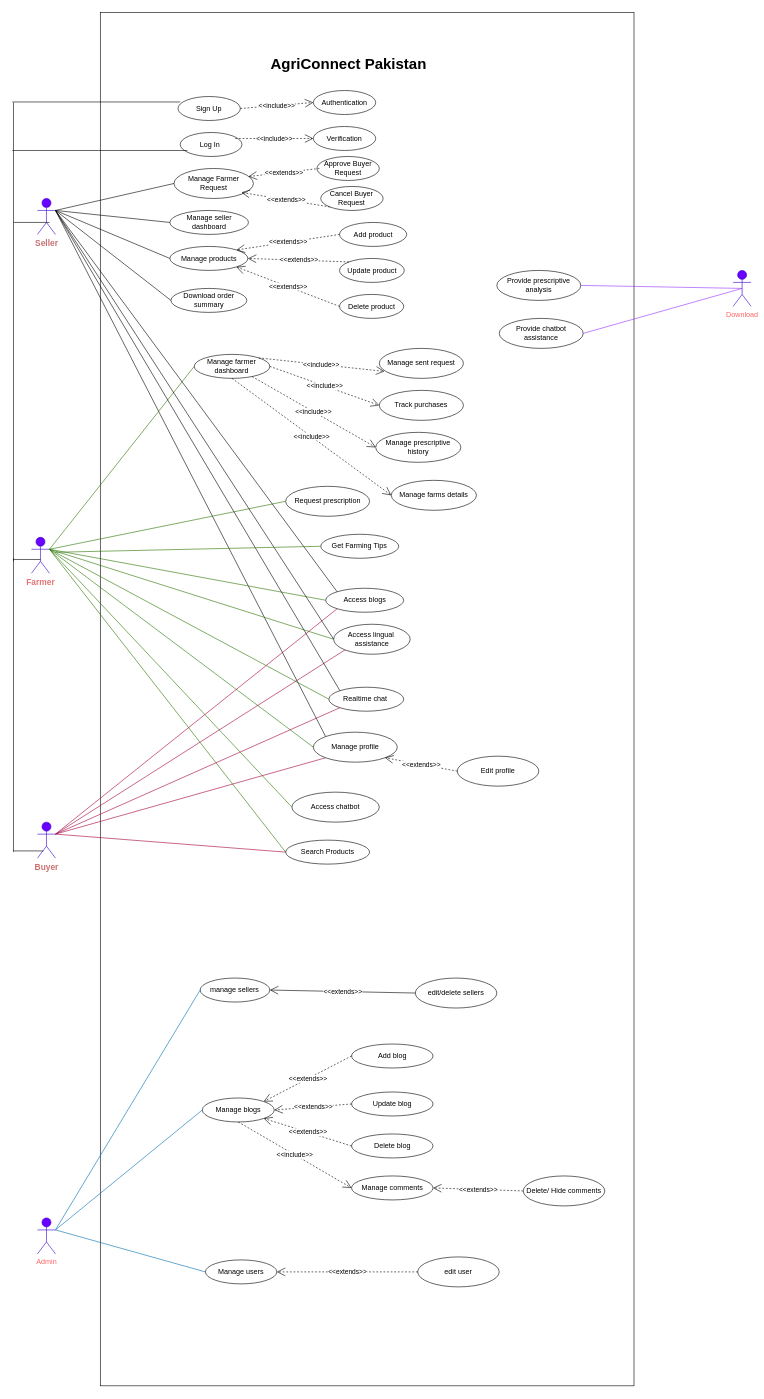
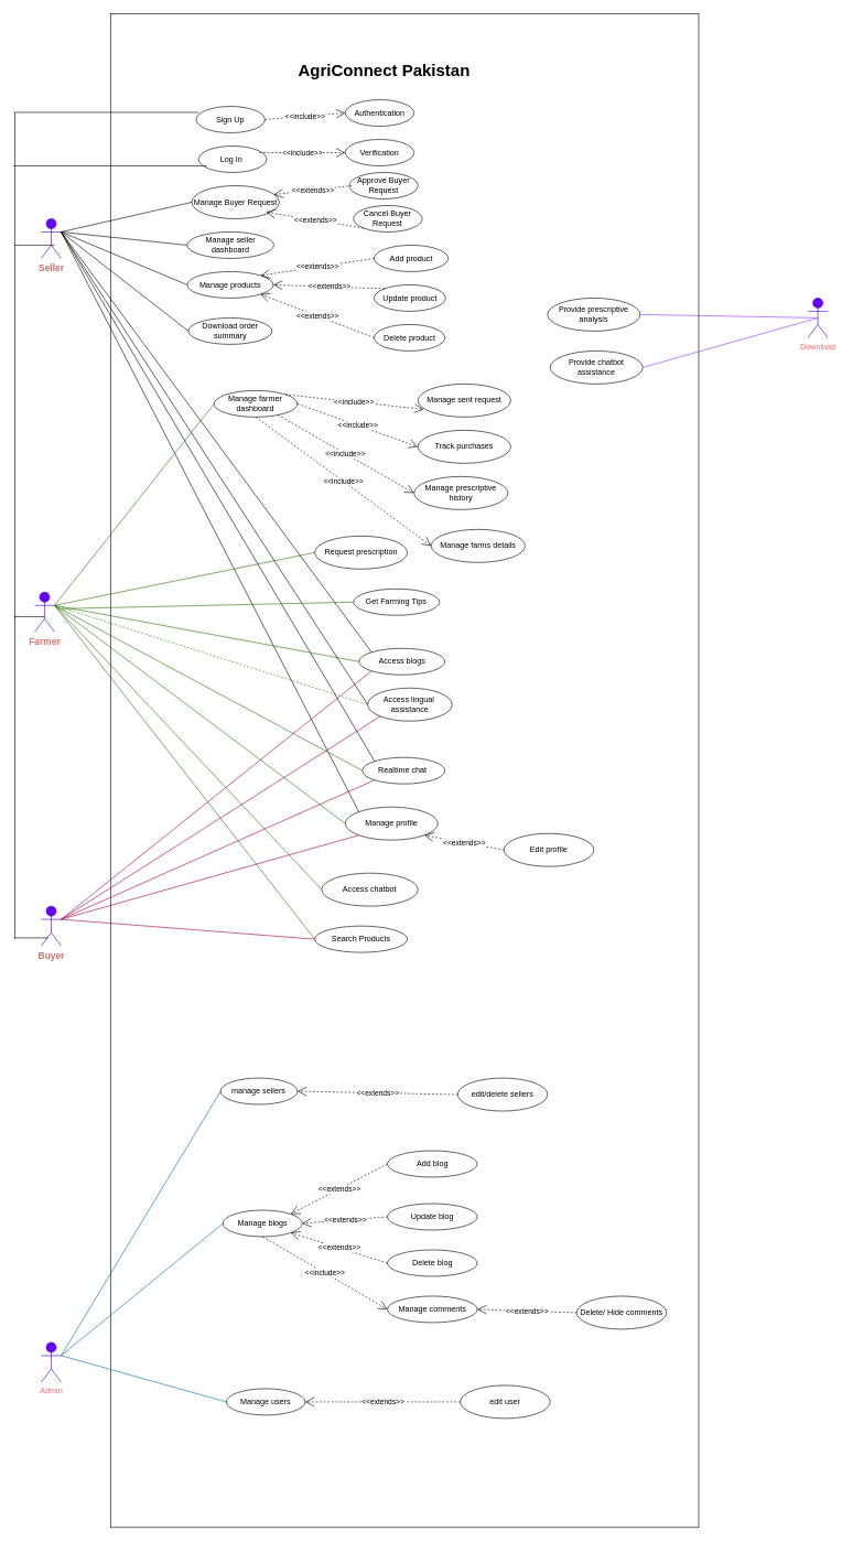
- <mxCell id="24" value="Manage Farmer Request" style="ellipse;whiteSpace=wrap;html=1;" parent="1" vertex="1"><mxGeometry x="289.72" y="280" width="132.28" height="50" as="geometry" /></mxCell>
+ <mxCell id="24" value="Manage Buyer Request" style="ellipse;whiteSpace=wrap;html=1;" parent="1" vertex="1"><mxGeometry x="289.72" y="280" width="132.28" height="50" as="geometry" /></mxCell>
- <mxCell id="54" value="" style="endArrow=none;html=1;rounded=0;exitX=1;exitY=0.333;exitDx=0;exitDy=0;exitPerimeter=0;entryX=0;entryY=0.5;entryDx=0;entryDy=0;fillColor=#60a917;strokeColor=#2D7600;" parent="1" source="19" target="14" edge="1"><mxGeometry width="50" height="50" relative="1" as="geometry"><mxPoint x="372" y="940" as="sourcePoint" /><mxPoint x="422" y="890" as="targetPoint" /></mxGeometry></mxCell>
+ <mxCell id="54" value="" style="endArrow=none;html=1;rounded=0;exitX=1;exitY=0.333;exitDx=0;exitDy=0;exitPerimeter=0;entryX=0;entryY=0.5;entryDx=0;entryDy=0;fillColor=#60a917;strokeColor=#2D7600;dashed=1;" parent="1" source="19" target="14" edge="1"><mxGeometry width="50" height="50" relative="1" as="geometry"><mxPoint x="372" y="940" as="sourcePoint" /><mxPoint x="422" y="890" as="targetPoint" /></mxGeometry></mxCell>
- <mxCell id="77" value="&amp;lt;&amp;lt;extends&amp;gt;&amp;gt;" style="endArrow=open;endSize=12;dashed=0;html=1;rounded=0;exitX=0;exitY=0.5;exitDx=0;exitDy=0;entryX=1;entryY=0.5;entryDx=0;entryDy=0;" parent="1" source="76" target="8" edge="1"><mxGeometry x="-0.004" width="160" relative="1" as="geometry"><mxPoint x="642" y="1840" as="sourcePoint" /><mxPoint x="442" y="1890" as="targetPoint" /><mxPoint as="offset" /></mxGeometry></mxCell>
+ <mxCell id="77" value="&amp;lt;&amp;lt;extends&amp;gt;&amp;gt;" style="endArrow=open;endSize=12;dashed=1;html=1;rounded=0;exitX=0;exitY=0.5;exitDx=0;exitDy=0;entryX=1;entryY=0.5;entryDx=0;entryDy=0;" parent="1" source="76" target="8" edge="1"><mxGeometry x="-0.004" width="160" relative="1" as="geometry"><mxPoint x="642" y="1840" as="sourcePoint" /><mxPoint x="442" y="1890" as="targetPoint" /><mxPoint as="offset" /></mxGeometry></mxCell>
